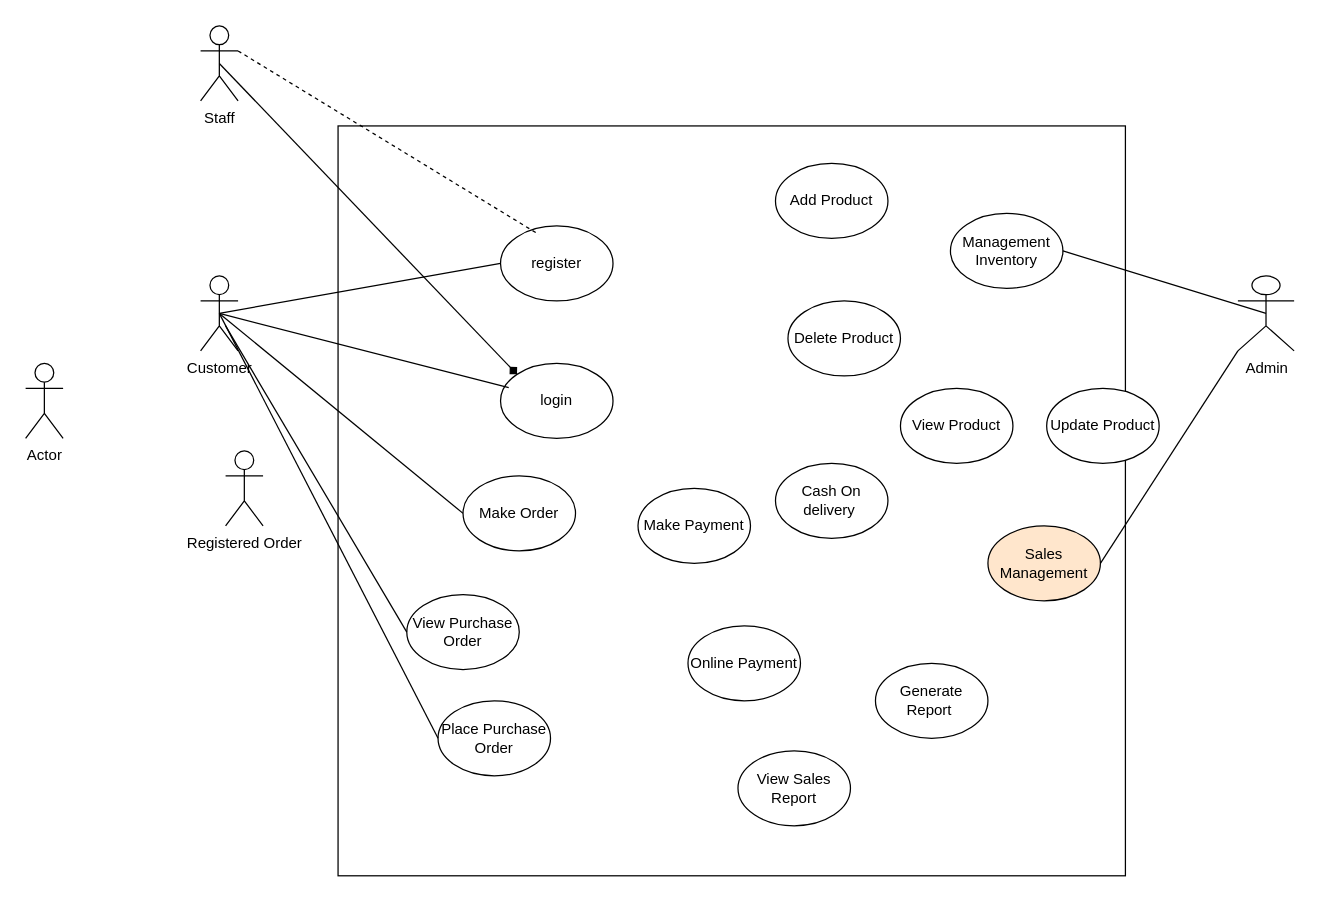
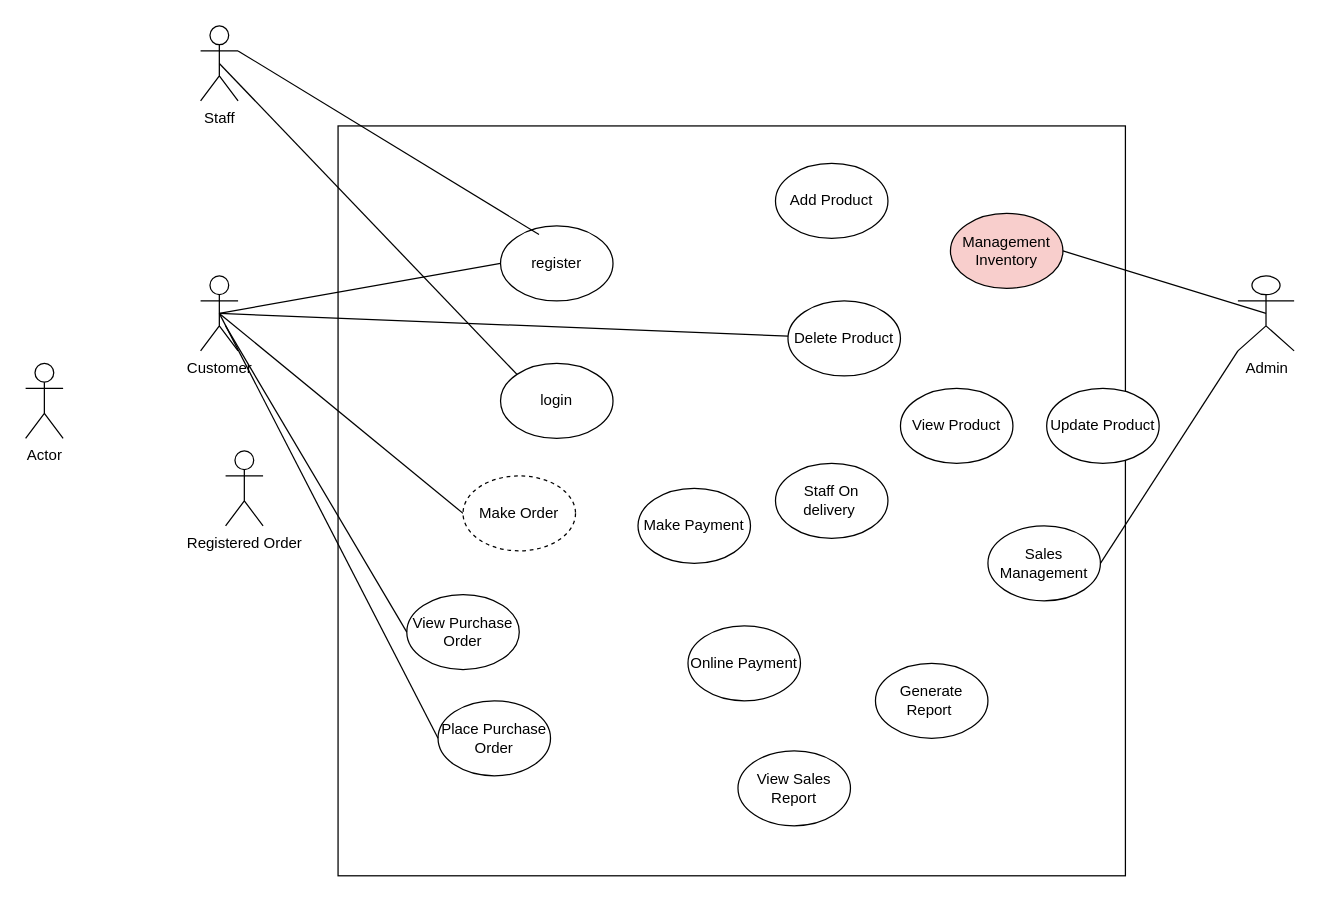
- <mxCell id="22" value="" style="endArrow=none;html=1;rounded=0;exitX=1;exitY=0.333;exitDx=0;exitDy=0;exitPerimeter=0;entryX=0.342;entryY=0.115;entryDx=0;entryDy=0;entryPerimeter=0;dashed=1;" edge="1" parent="1" source="18" target="7"><mxGeometry width="50" height="50" relative="1" as="geometry"><mxPoint x="350" y="130" as="sourcePoint" /><mxPoint x="400" y="80" as="targetPoint" /></mxGeometry></mxCell>
+ <mxCell id="22" value="" style="endArrow=none;html=1;rounded=0;exitX=1;exitY=0.333;exitDx=0;exitDy=0;exitPerimeter=0;entryX=0.342;entryY=0.115;entryDx=0;entryDy=0;entryPerimeter=0;" edge="1" parent="1" source="18" target="7"><mxGeometry width="50" height="50" relative="1" as="geometry"><mxPoint x="350" y="130" as="sourcePoint" /><mxPoint x="400" y="80" as="targetPoint" /></mxGeometry></mxCell>
- <mxCell id="3" value="Management Inventory" style="ellipse;whiteSpace=wrap;html=1;" vertex="1" parent="1"><mxGeometry x="760" y="170" width="90" height="60" as="geometry" /></mxCell>
+ <mxCell id="3" value="Management Inventory" style="ellipse;whiteSpace=wrap;html=1;fillColor=#f8cecc;" vertex="1" parent="1"><mxGeometry x="760" y="170" width="90" height="60" as="geometry" /></mxCell>
- <mxCell id="21" value="" style="endArrow=none;html=1;rounded=0;entryX=0.073;entryY=0.323;entryDx=0;entryDy=0;entryPerimeter=0;exitX=0.5;exitY=0.5;exitDx=0;exitDy=0;exitPerimeter=0;" edge="1" parent="1" source="17" target="5"><mxGeometry width="50" height="50" relative="1" as="geometry"><mxPoint x="380" y="380" as="sourcePoint" /><mxPoint x="430" y="330" as="targetPoint" /></mxGeometry></mxCell>
+ <mxCell id="21" value="" style="endArrow=none;html=1;rounded=0;exitX=0.5;exitY=0.5;exitDx=0;exitDy=0;exitPerimeter=0;" edge="1" parent="1" source="17" target="10"><mxGeometry width="50" height="50" relative="1" as="geometry"><mxPoint x="380" y="380" as="sourcePoint" /><mxPoint x="430" y="330" as="targetPoint" /></mxGeometry></mxCell>
- <mxCell id="23" value="" style="endArrow=diamond;html=1;rounded=0;exitX=0.5;exitY=0.5;exitDx=0;exitDy=0;exitPerimeter=0;entryX=0;entryY=0;entryDx=0;entryDy=0;" edge="1" parent="1" source="18" target="5"><mxGeometry width="50" height="50" relative="1" as="geometry"><mxPoint x="350" y="130" as="sourcePoint" /><mxPoint x="400" y="80" as="targetPoint" /></mxGeometry></mxCell>
+ <mxCell id="23" value="" style="endArrow=none;html=1;rounded=0;exitX=0.5;exitY=0.5;exitDx=0;exitDy=0;exitPerimeter=0;entryX=0;entryY=0;entryDx=0;entryDy=0;" edge="1" parent="1" source="18" target="5"><mxGeometry width="50" height="50" relative="1" as="geometry"><mxPoint x="350" y="130" as="sourcePoint" /><mxPoint x="400" y="80" as="targetPoint" /></mxGeometry></mxCell>
- <mxCell id="26" value="Cash On delivery&amp;nbsp;" style="ellipse;whiteSpace=wrap;html=1;" vertex="1" parent="1"><mxGeometry x="620" y="370" width="90" height="60" as="geometry" /></mxCell>
+ <mxCell id="26" value="Staff On delivery&amp;nbsp;" style="ellipse;whiteSpace=wrap;html=1;" vertex="1" parent="1"><mxGeometry x="620" y="370" width="90" height="60" as="geometry" /></mxCell>
- <mxCell id="27" value="Make Order" style="ellipse;whiteSpace=wrap;html=1;" vertex="1" parent="1"><mxGeometry x="370" y="380" width="90" height="60" as="geometry" /></mxCell>
+ <mxCell id="27" value="Make Order" style="ellipse;whiteSpace=wrap;html=1;dashed=1;" vertex="1" parent="1"><mxGeometry x="370" y="380" width="90" height="60" as="geometry" /></mxCell>
- <mxCell id="14" value="Sales Management" style="ellipse;whiteSpace=wrap;html=1;fillColor=#ffe6cc;" vertex="1" parent="1"><mxGeometry x="790" y="420" width="90" height="60" as="geometry" /></mxCell>
+ <mxCell id="14" value="Sales Management" style="ellipse;whiteSpace=wrap;html=1;" vertex="1" parent="1"><mxGeometry x="790" y="420" width="90" height="60" as="geometry" /></mxCell>
